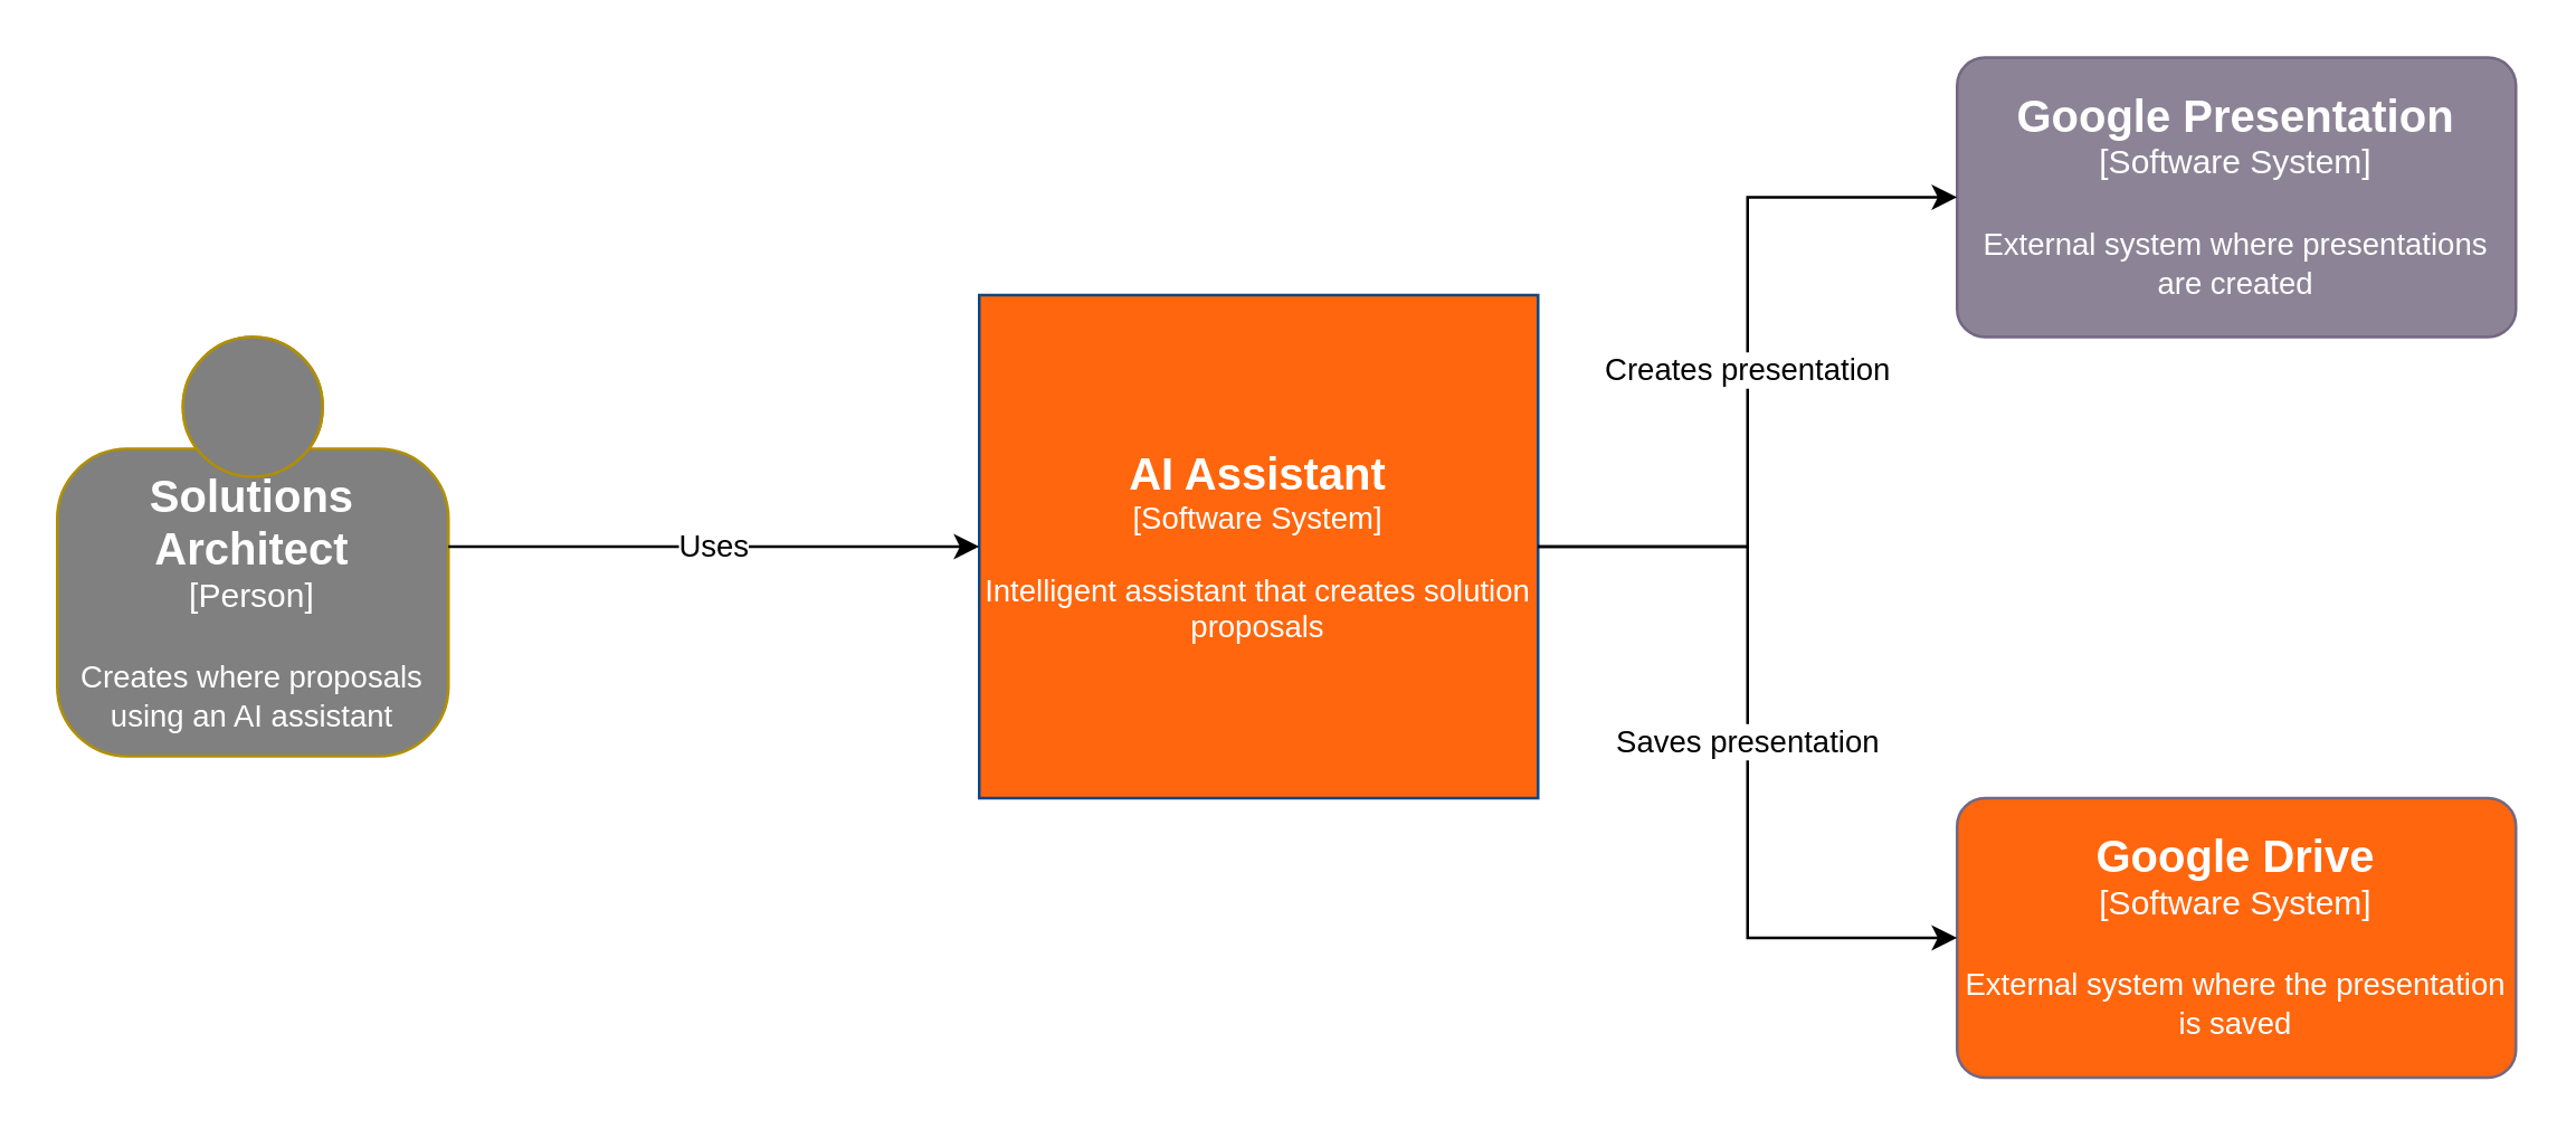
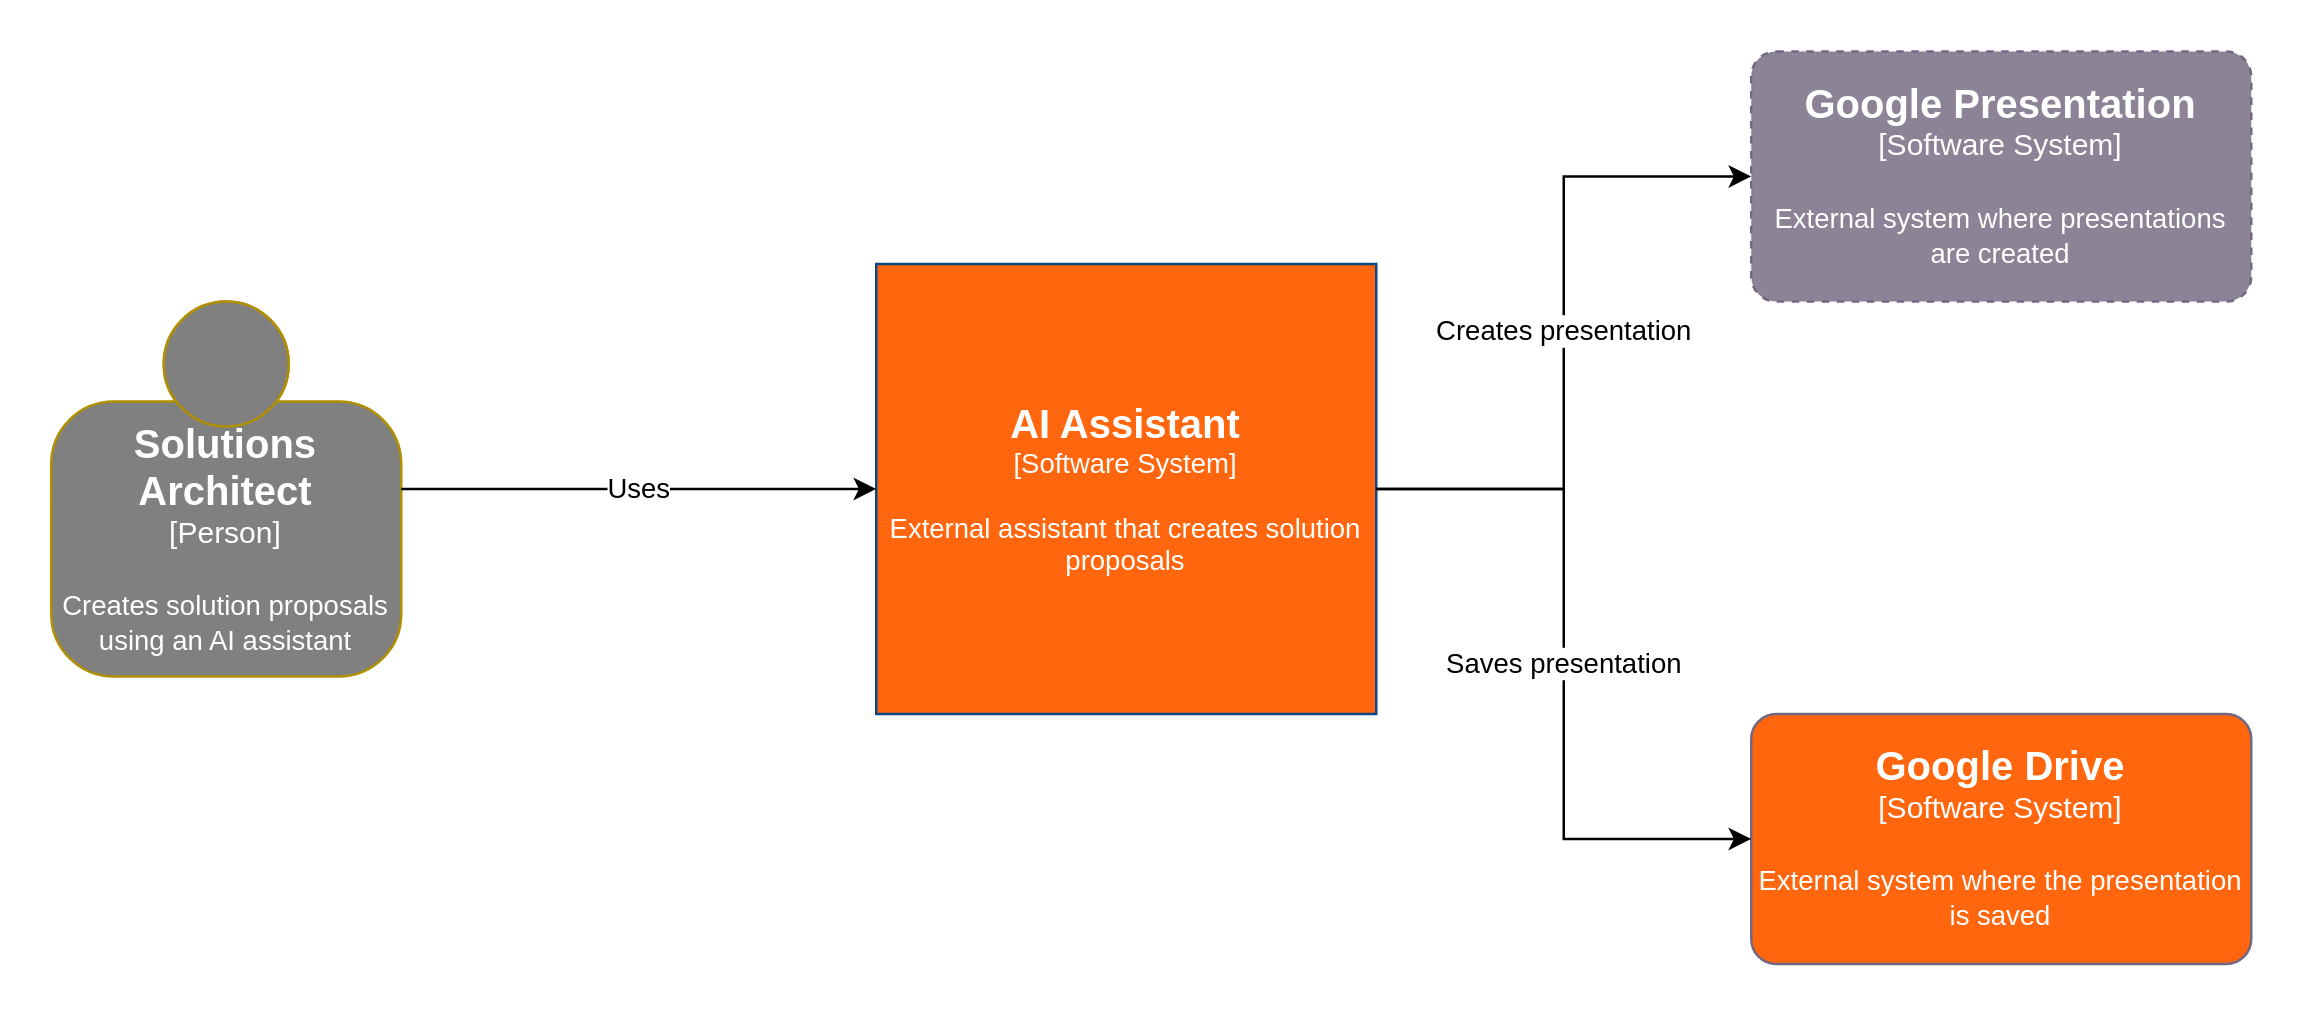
- <mxCell id="4" value="&lt;font style=&quot;font-size: 16px&quot;&gt;&lt;b&gt;Google Presentation&lt;/b&gt;&lt;/font&gt;&lt;div&gt;[Software System]&lt;/div&gt;&lt;br&gt;&lt;div&gt;&lt;font style=&quot;font-size: 11px&quot;&gt;&lt;font color=&quot;#fff&quot;&gt;External system where presentations are created&lt;/font&gt;&lt;/div&gt;" style="rounded=1;whiteSpace=wrap;html=1;labelBackgroundColor=none;fillColor=#8C8496;fontColor=#ffffff;align=center;arcSize=10;strokeColor=#736782;metaEdit=1;resizable=0;" parent="1" vertex="1"><mxGeometry x="700" y="20" width="200" height="100" as="geometry" /></mxCell>
+ <mxCell id="4" value="&lt;font style=&quot;font-size: 16px&quot;&gt;&lt;b&gt;Google Presentation&lt;/b&gt;&lt;/font&gt;&lt;div&gt;[Software System]&lt;/div&gt;&lt;br&gt;&lt;div&gt;&lt;font style=&quot;font-size: 11px&quot;&gt;&lt;font color=&quot;#fff&quot;&gt;External system where presentations are created&lt;/font&gt;&lt;/div&gt;" style="rounded=1;whiteSpace=wrap;html=1;labelBackgroundColor=none;fillColor=#8C8496;fontColor=#ffffff;align=center;arcSize=10;strokeColor=#736782;metaEdit=1;resizable=0;dashed=1;" parent="1" vertex="1"><mxGeometry x="700" y="20" width="200" height="100" as="geometry" /></mxCell>
- <mxCell id="3" value="&lt;font style=&quot;font-size: 16px&quot;&gt;&lt;b&gt;AI Assistant&lt;/b&gt;&lt;/font&gt;&lt;div&gt;[Software System]&lt;/div&gt;&lt;br&gt;&lt;div&gt;&lt;font style=&quot;font-size: 11px&quot;&gt;&lt;font color=&quot;#fff&quot;&gt;Intelligent assistant that creates solution proposals&lt;/font&gt;&lt;/div&gt;" style="html=1;fontSize=11;dashed=0;whiteSpace=wrap;fillColor=#FF660D;strokeColor=#0b4884;fontColor=#ffffff;shape=mxgraph.c4.system;align=center;metaEdit=1;" parent="1" vertex="1"><mxGeometry x="350" y="105" width="200" height="180" as="geometry" /></mxCell>
+ <mxCell id="3" value="&lt;font style=&quot;font-size: 16px&quot;&gt;&lt;b&gt;AI Assistant&lt;/b&gt;&lt;/font&gt;&lt;div&gt;[Software System]&lt;/div&gt;&lt;br&gt;&lt;div&gt;&lt;font style=&quot;font-size: 11px&quot;&gt;&lt;font color=&quot;#fff&quot;&gt;External assistant that creates solution proposals&lt;/font&gt;&lt;/div&gt;" style="html=1;fontSize=11;dashed=0;whiteSpace=wrap;fillColor=#FF660D;strokeColor=#0b4884;fontColor=#ffffff;shape=mxgraph.c4.system;align=center;metaEdit=1;" parent="1" vertex="1"><mxGeometry x="350" y="105" width="200" height="180" as="geometry" /></mxCell>
- <mxCell id="2" value="&lt;font style=&quot;font-size: 16px&quot;&gt;&lt;b&gt;Solutions Architect&lt;/b&gt;&lt;/font&gt;&lt;div&gt;[Person]&lt;/div&gt;&lt;br&gt;&lt;div&gt;&lt;font style=&quot;font-size: 11px&quot;&gt;&lt;font color=&quot;#fff&quot;&gt;Creates where proposals using an AI assistant&lt;/font&gt;&lt;/div&gt;" style="shape=mxgraph.c4.person;whiteSpace=wrap;html=1;fillColor=#808080;strokeColor=#b08f00;align=center;fontColor=#ffffff;" parent="1" vertex="1"><mxGeometry x="20" y="120" width="140" height="150" as="geometry" /></mxCell>
+ <mxCell id="2" value="&lt;font style=&quot;font-size: 16px&quot;&gt;&lt;b&gt;Solutions Architect&lt;/b&gt;&lt;/font&gt;&lt;div&gt;[Person]&lt;/div&gt;&lt;br&gt;&lt;div&gt;&lt;font style=&quot;font-size: 11px&quot;&gt;&lt;font color=&quot;#fff&quot;&gt;Creates solution proposals using an AI assistant&lt;/font&gt;&lt;/div&gt;" style="shape=mxgraph.c4.person;whiteSpace=wrap;html=1;fillColor=#808080;strokeColor=#b08f00;align=center;fontColor=#ffffff;" parent="1" vertex="1"><mxGeometry x="20" y="120" width="140" height="150" as="geometry" /></mxCell>
